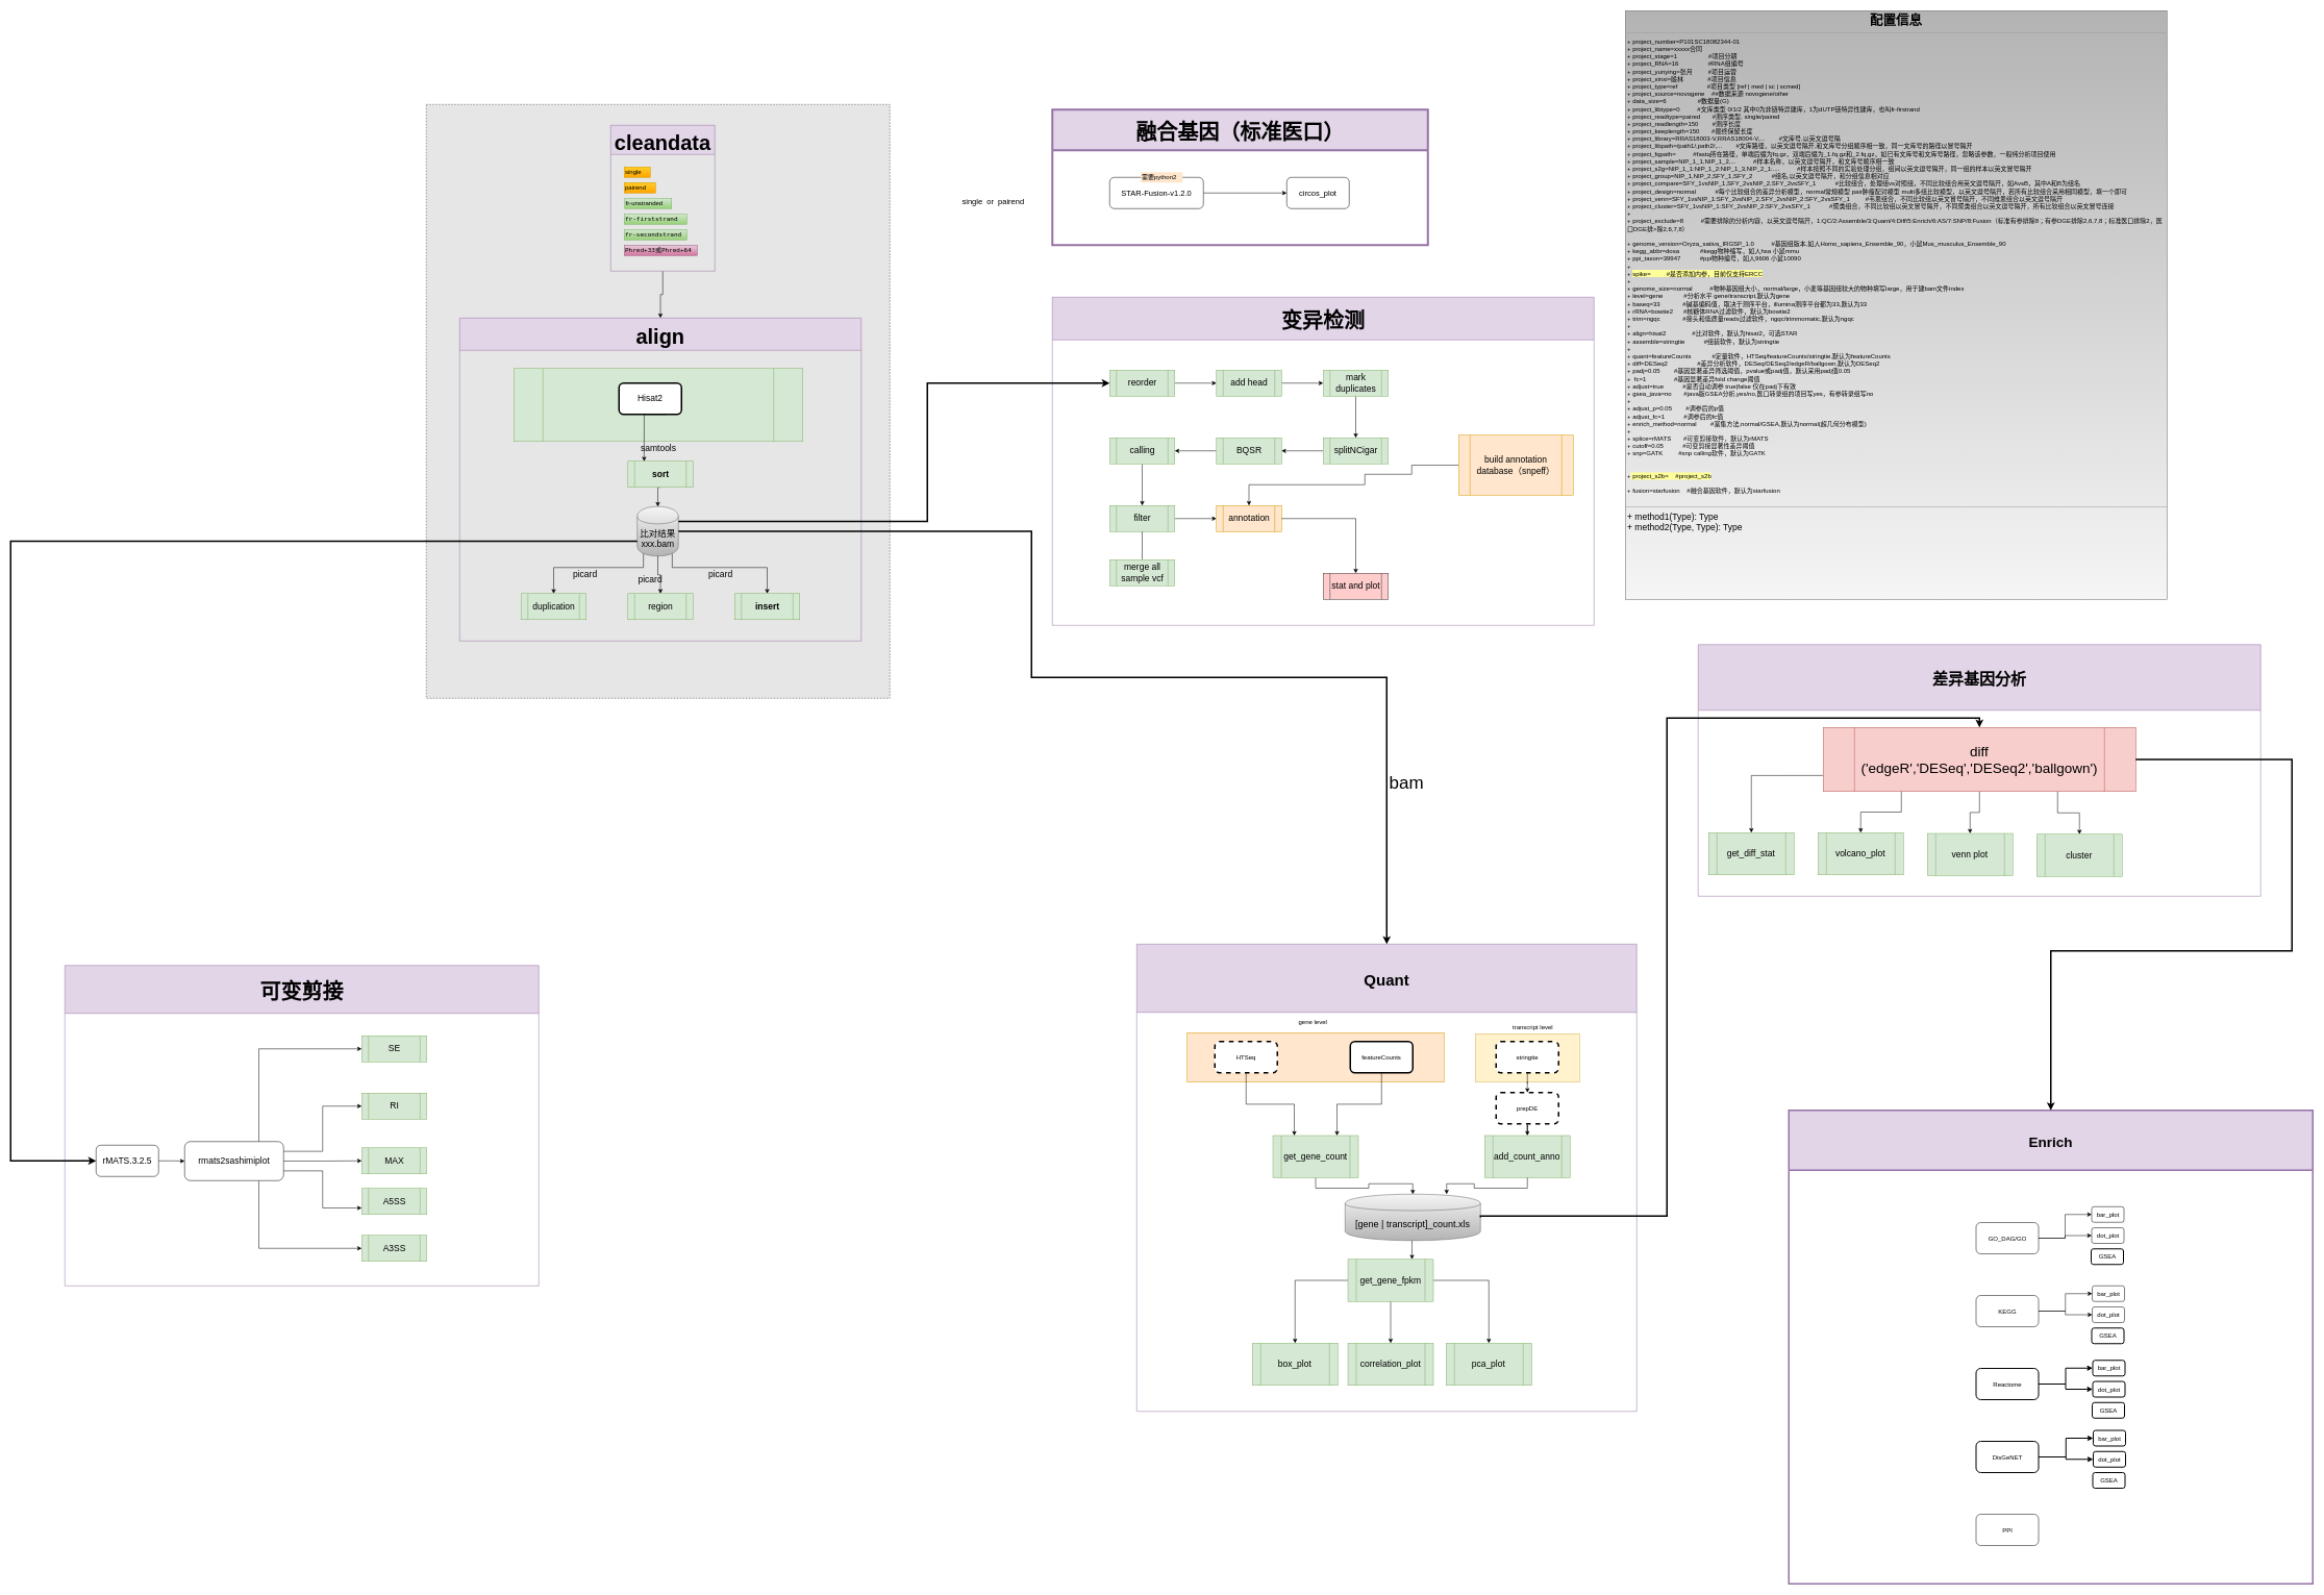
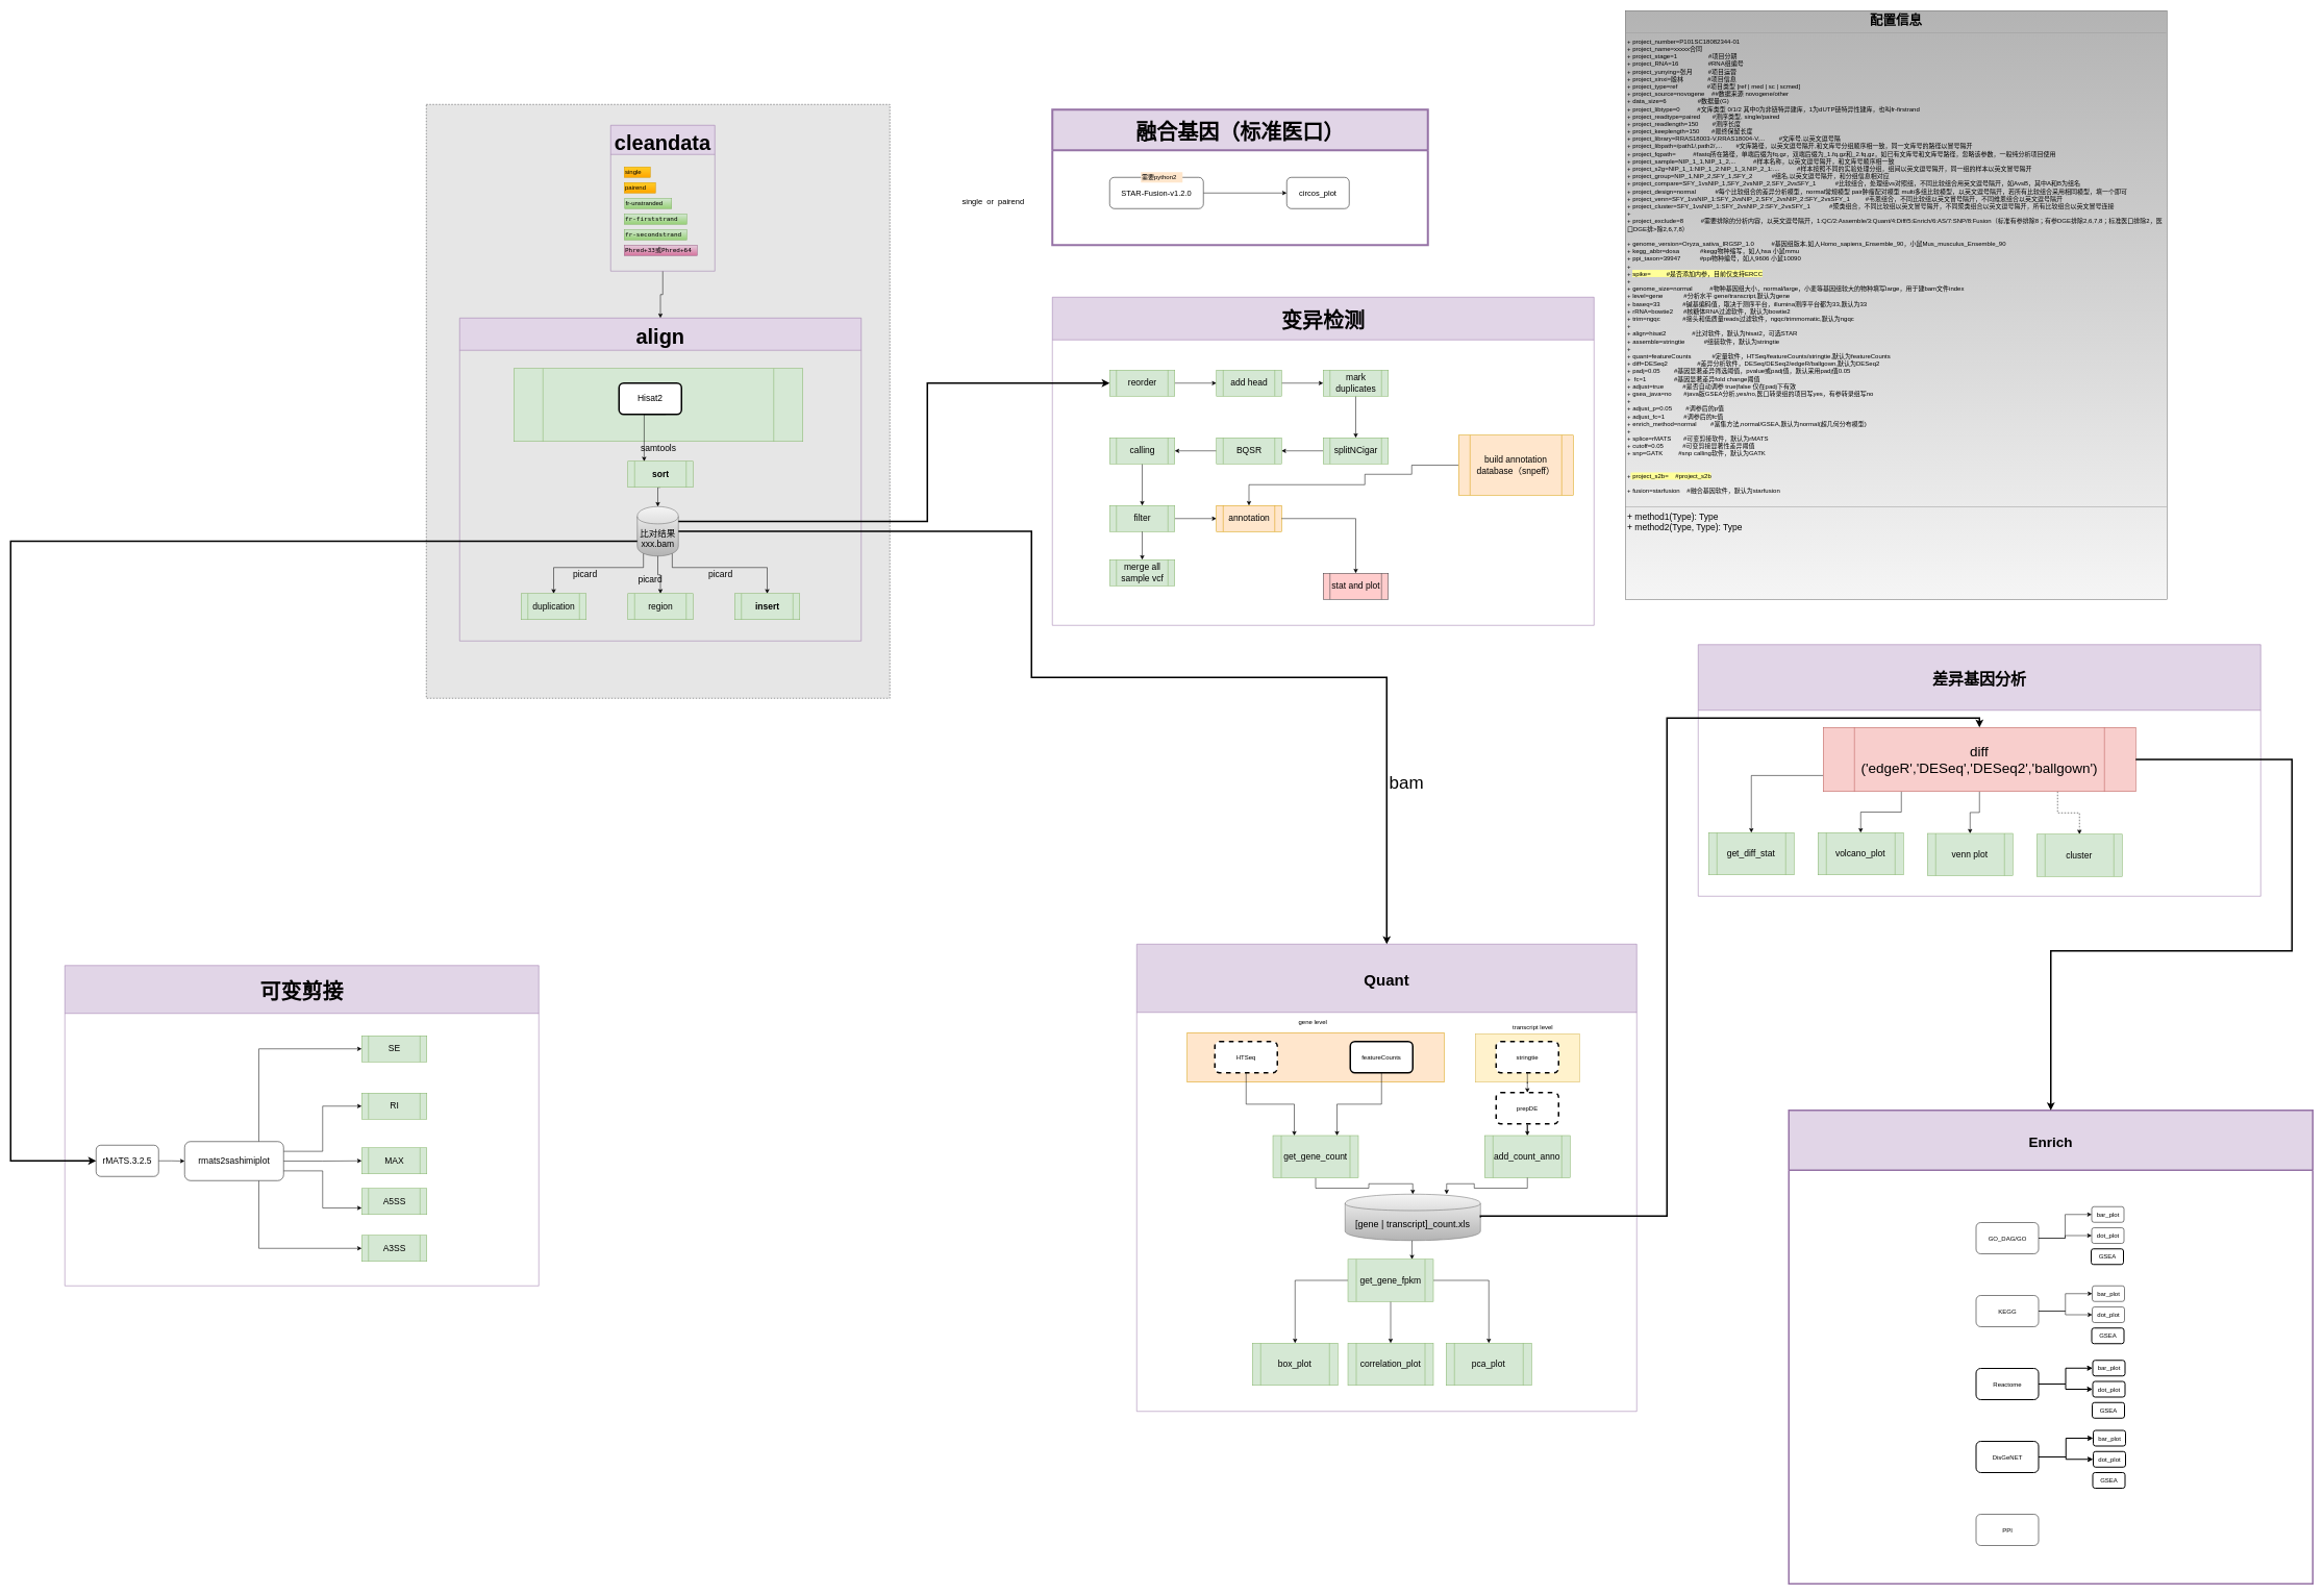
- <mxCell id="62" value="" style="edgeStyle=orthogonalEdgeStyle;rounded=0;html=1;jettySize=auto;orthogonalLoop=1;fontSize=40;exitX=0.5;exitY=1;exitDx=0;exitDy=0;endArrow=none;" edge="1" parent="47" source="61" target="65"><mxGeometry relative="1" as="geometry" /></mxCell>
+ <mxCell id="62" value="" style="edgeStyle=orthogonalEdgeStyle;rounded=0;html=1;jettySize=auto;orthogonalLoop=1;fontSize=40;exitX=0.5;exitY=1;exitDx=0;exitDy=0;" edge="1" parent="47" source="61" target="65"><mxGeometry relative="1" as="geometry" /></mxCell>
- <mxCell id="105" style="edgeStyle=orthogonalEdgeStyle;rounded=0;orthogonalLoop=1;jettySize=auto;html=1;exitX=0.75;exitY=1;exitDx=0;exitDy=0;entryX=0.5;entryY=0;entryDx=0;entryDy=0;strokeWidth=1;fontSize=27;" edge="1" parent="101" source="106" target="110"><mxGeometry relative="1" as="geometry" /></mxCell>
+ <mxCell id="105" style="edgeStyle=orthogonalEdgeStyle;rounded=0;orthogonalLoop=1;jettySize=auto;html=1;exitX=0.75;exitY=1;exitDx=0;exitDy=0;entryX=0.5;entryY=0;entryDx=0;entryDy=0;strokeWidth=1;fontSize=27;dashed=1;" edge="1" parent="101" source="106" target="110"><mxGeometry relative="1" as="geometry" /></mxCell>
